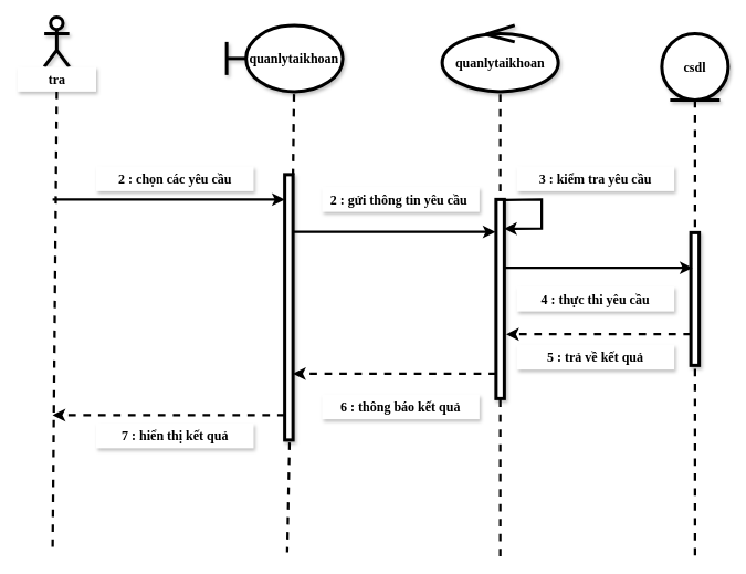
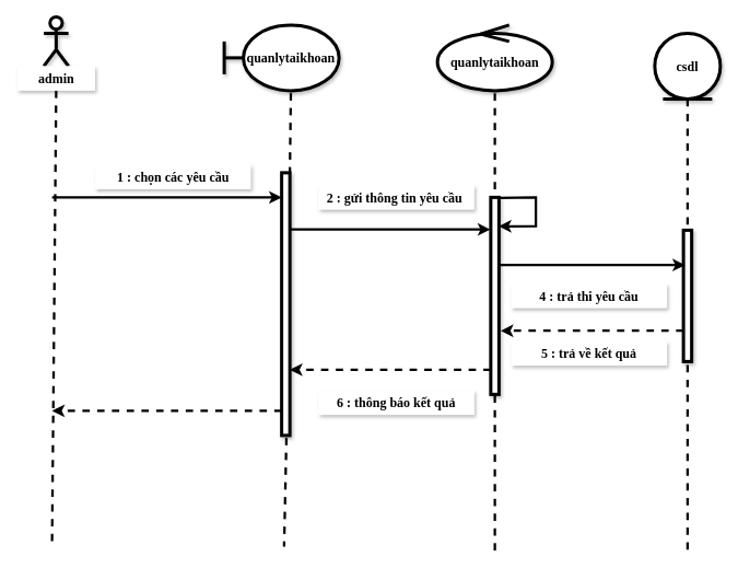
- <mxCell id="5" value="tra" style="text;html=1;strokeColor=none;fillColor=default;align=center;verticalAlign=middle;whiteSpace=wrap;rounded=0;shadow=1;fontSize=16;fontFamily=Times New Roman;fontStyle=1" parent="1" vertex="1"><mxGeometry x="20.5" y="80" width="95" height="30" as="geometry" /></mxCell>
+ <mxCell id="5" value="admin" style="text;html=1;strokeColor=none;fillColor=default;align=center;verticalAlign=middle;whiteSpace=wrap;rounded=0;shadow=1;fontSize=16;fontFamily=Times New Roman;fontStyle=1" parent="1" vertex="1"><mxGeometry x="20.5" y="80" width="95" height="30" as="geometry" /></mxCell>
- <mxCell id="23" value="2 : chọn các yêu cầu" style="text;html=1;strokeColor=none;fillColor=default;align=center;verticalAlign=middle;whiteSpace=wrap;rounded=0;shadow=1;fontSize=16;fontFamily=Times New Roman;fontStyle=1" parent="1" vertex="1"><mxGeometry x="115.5" y="200" width="190" height="30" as="geometry" /></mxCell>
+ <mxCell id="23" value="1 : chọn các yêu cầu" style="text;html=1;strokeColor=none;fillColor=default;align=center;verticalAlign=middle;whiteSpace=wrap;rounded=0;shadow=1;fontSize=16;fontFamily=Times New Roman;fontStyle=1" parent="1" vertex="1"><mxGeometry x="115.5" y="200" width="190" height="30" as="geometry" /></mxCell>
- <mxCell id="29" value="3 : kiểm tra yêu cầu" style="text;html=1;strokeColor=none;fillColor=default;align=center;verticalAlign=middle;whiteSpace=wrap;rounded=0;shadow=1;fontSize=16;fontFamily=Times New Roman;fontStyle=1" parent="1" vertex="1"><mxGeometry x="623" y="200" width="190" height="30" as="geometry" /></mxCell>
- <mxCell id="25" value="4 : thực thi yêu cầu" style="text;html=1;strokeColor=none;fillColor=default;align=center;verticalAlign=middle;whiteSpace=wrap;rounded=0;shadow=1;fontSize=16;fontFamily=Times New Roman;fontStyle=1" parent="1" vertex="1"><mxGeometry x="623" y="345" width="190" height="30" as="geometry" /></mxCell>
+ <mxCell id="25" value="4 : trả thi yêu cầu" style="text;html=1;strokeColor=none;fillColor=default;align=center;verticalAlign=middle;whiteSpace=wrap;rounded=0;shadow=1;fontSize=16;fontFamily=Times New Roman;fontStyle=1" parent="1" vertex="1"><mxGeometry x="623" y="345" width="190" height="30" as="geometry" /></mxCell>
- <mxCell id="28" value="7 : hiển thị kết quả" style="text;html=1;strokeColor=none;fillColor=default;align=center;verticalAlign=middle;whiteSpace=wrap;rounded=0;shadow=1;fontSize=16;fontFamily=Times New Roman;fontStyle=1" parent="1" vertex="1"><mxGeometry x="115.5" y="510" width="190" height="30" as="geometry" /></mxCell>
